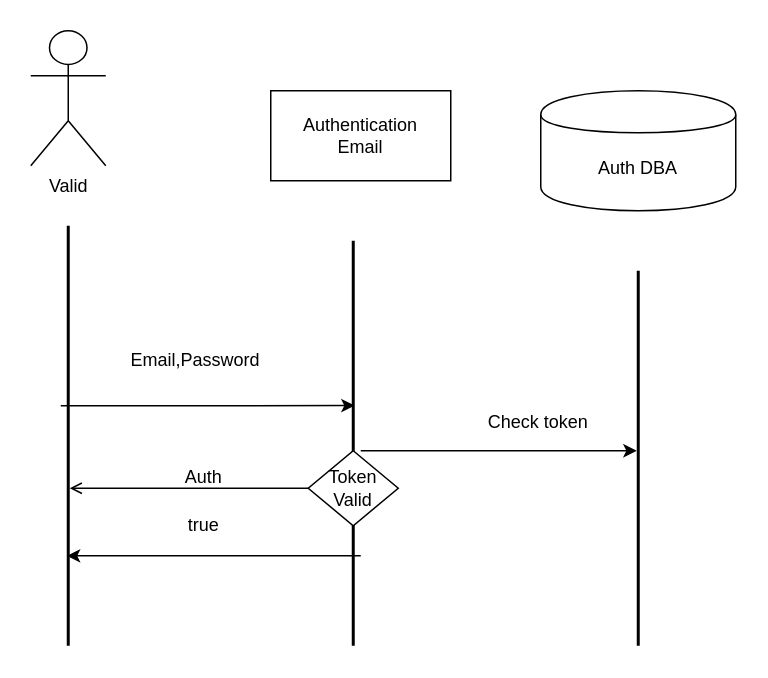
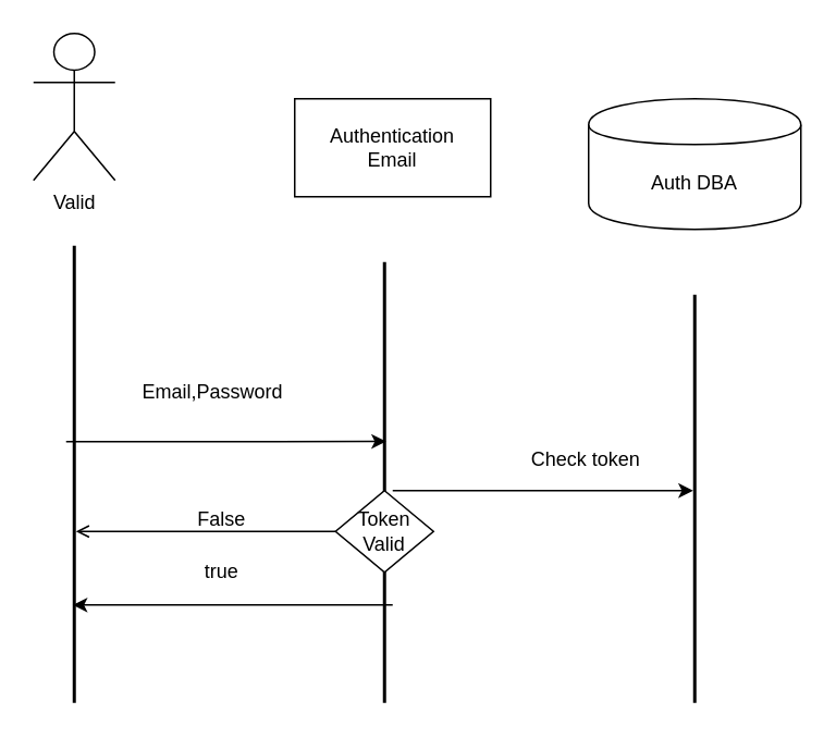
- <mxCell id="13" value="Auth" style="text;html=1;align=center;verticalAlign=middle;resizable=0;points=[];autosize=1;" vertex="1" parent="1"><mxGeometry x="115" y="308" width="40" height="20" as="geometry" /></mxCell>
+ <mxCell id="13" value="False" style="text;html=1;align=center;verticalAlign=middle;resizable=0;points=[];autosize=1;" vertex="1" parent="1"><mxGeometry x="115" y="308" width="40" height="20" as="geometry" /></mxCell>
